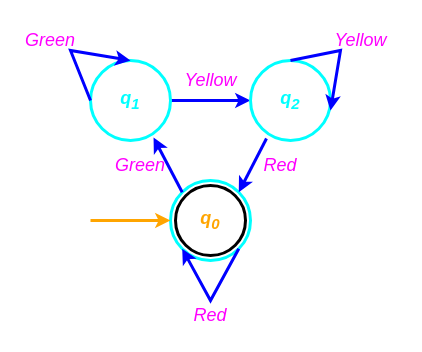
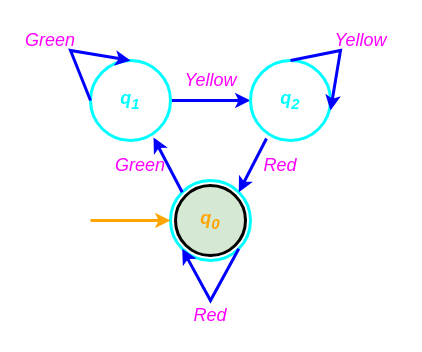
- <mxCell id="12" value="&lt;b&gt;&lt;font style=&quot;font-size: 18px;&quot; color=&quot;#FFA500&quot;&gt;&lt;i&gt;q&lt;sub&gt;0&lt;/sub&gt;&lt;/i&gt;&lt;/font&gt;&lt;/b&gt;" style="ellipse;whiteSpace=wrap;html=1;aspect=fixed;strokeWidth=3;" vertex="1" parent="1"><mxGeometry x="175" y="185" width="70" height="70" as="geometry" /></mxCell>
+ <mxCell id="12" value="&lt;b&gt;&lt;font style=&quot;font-size: 18px;&quot; color=&quot;#FFA500&quot;&gt;&lt;i&gt;q&lt;sub&gt;0&lt;/sub&gt;&lt;/i&gt;&lt;/font&gt;&lt;/b&gt;" style="ellipse;whiteSpace=wrap;html=1;aspect=fixed;strokeWidth=3;fillColor=#d5e8d4;" vertex="1" parent="1"><mxGeometry x="175" y="185" width="70" height="70" as="geometry" /></mxCell>
